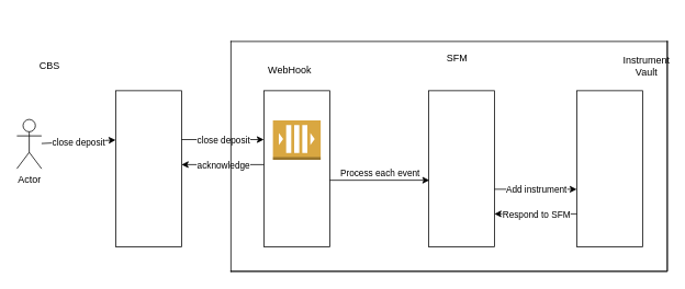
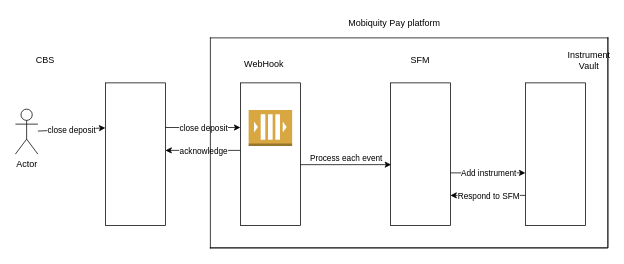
+ <mxCell id="26" value="Mobiquity Pay platform" style="text;html=1;strokeColor=none;fillColor=none;align=center;verticalAlign=middle;whiteSpace=wrap;rounded=0;" vertex="1" parent="1"><mxGeometry x="451" y="20" width="149" height="20" as="geometry" /></mxCell>
- <mxCell id="6" value="SFM" style="text;html=1;strokeColor=none;fillColor=none;align=center;verticalAlign=middle;whiteSpace=wrap;rounded=0;" vertex="1" parent="1"><mxGeometry x="535" y="60" width="40" height="20" as="geometry" /></mxCell>
+ <mxCell id="6" value="SFM" style="text;html=1;strokeColor=none;fillColor=none;align=center;verticalAlign=middle;whiteSpace=wrap;rounded=0;" vertex="1" parent="1"><mxGeometry x="540" y="70" width="40" height="20" as="geometry" /></mxCell>
